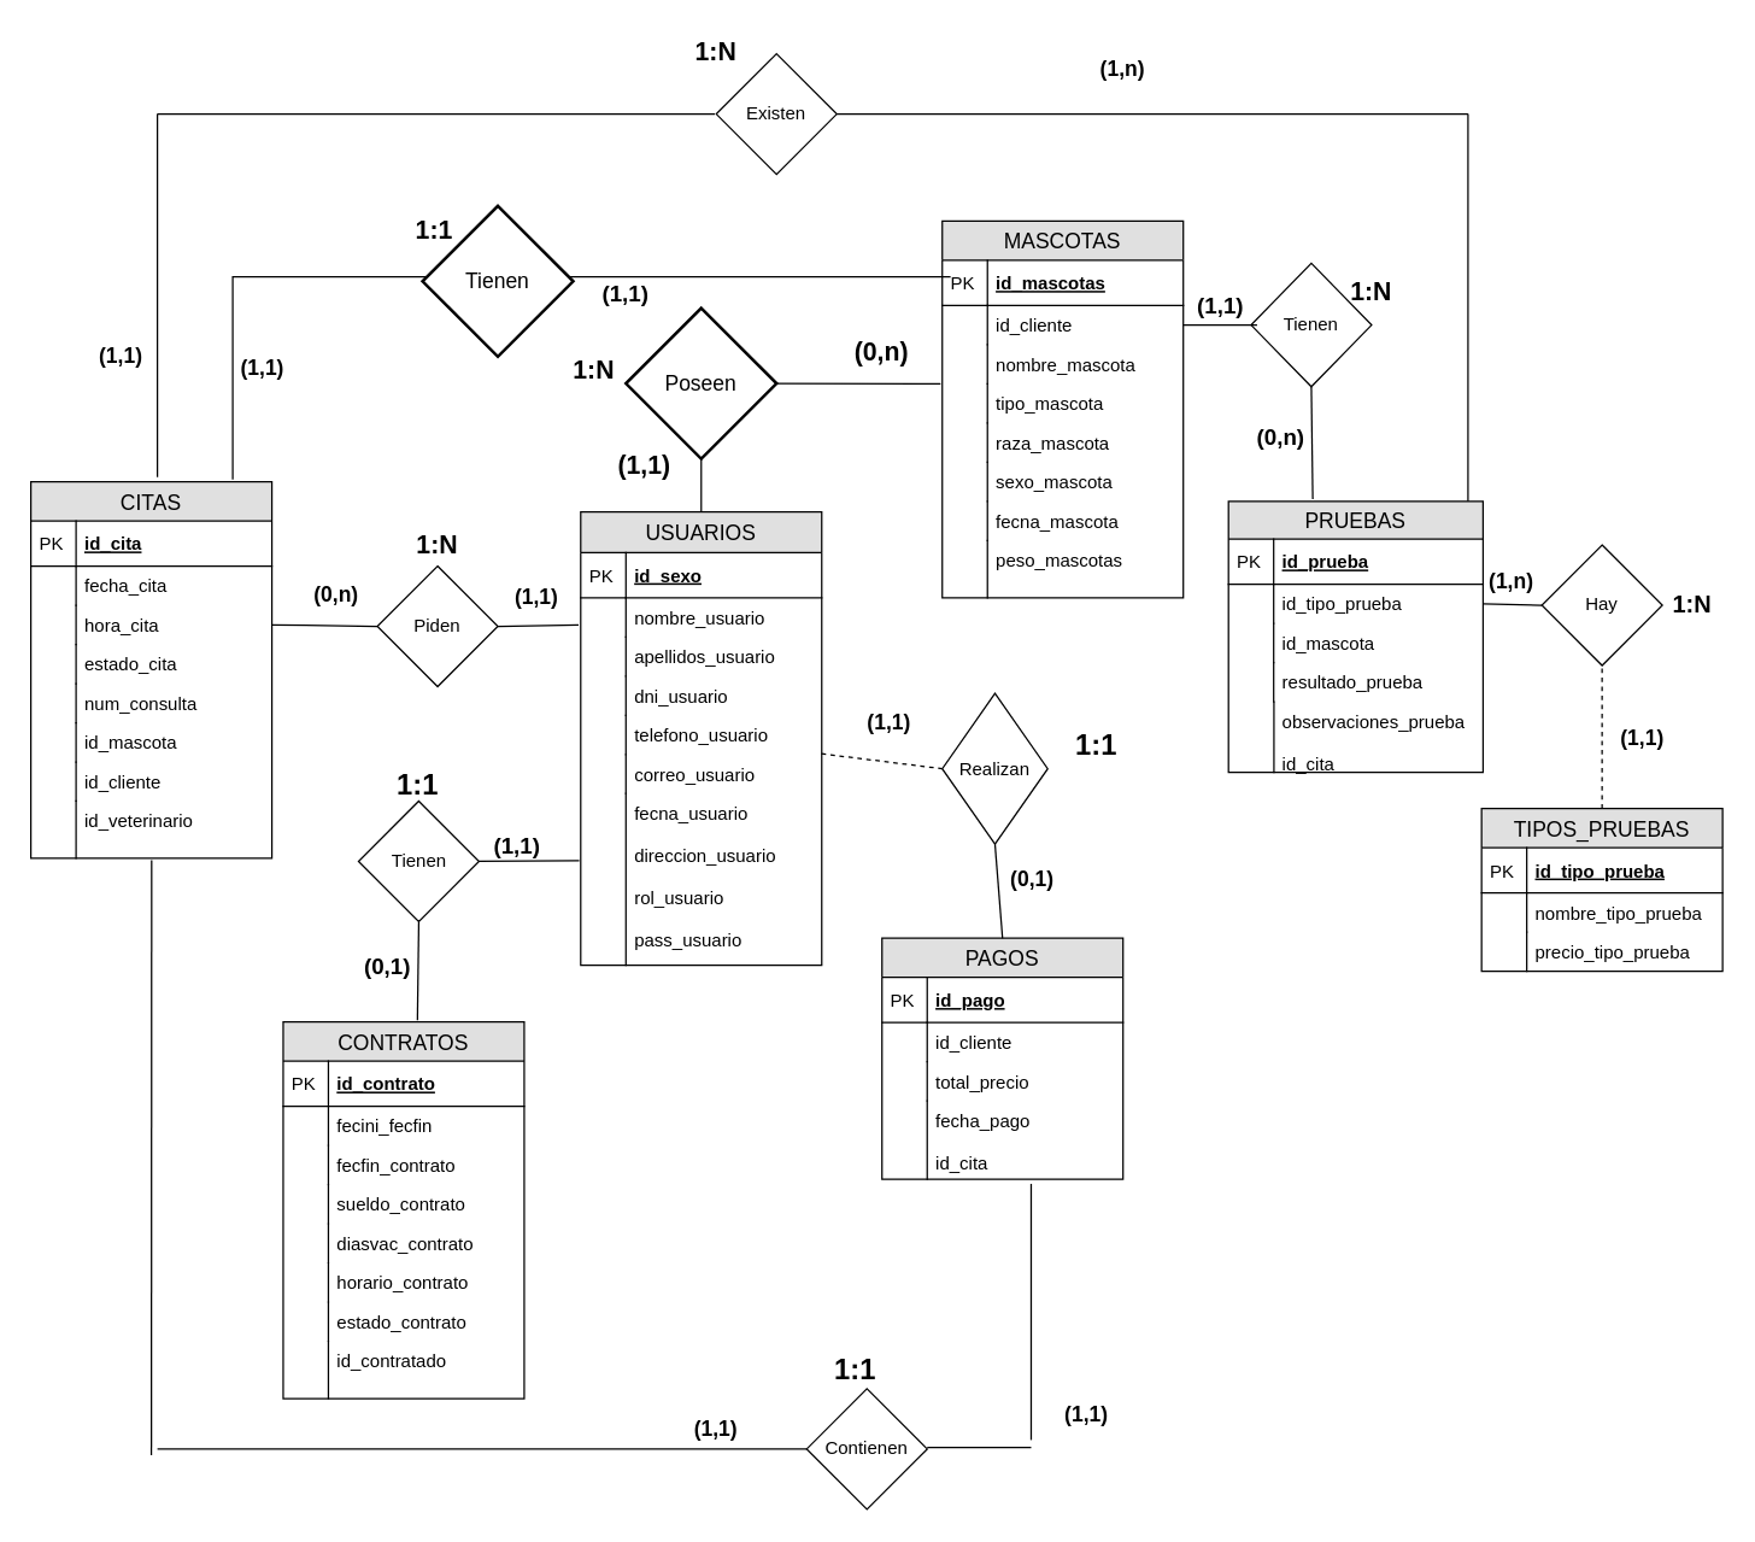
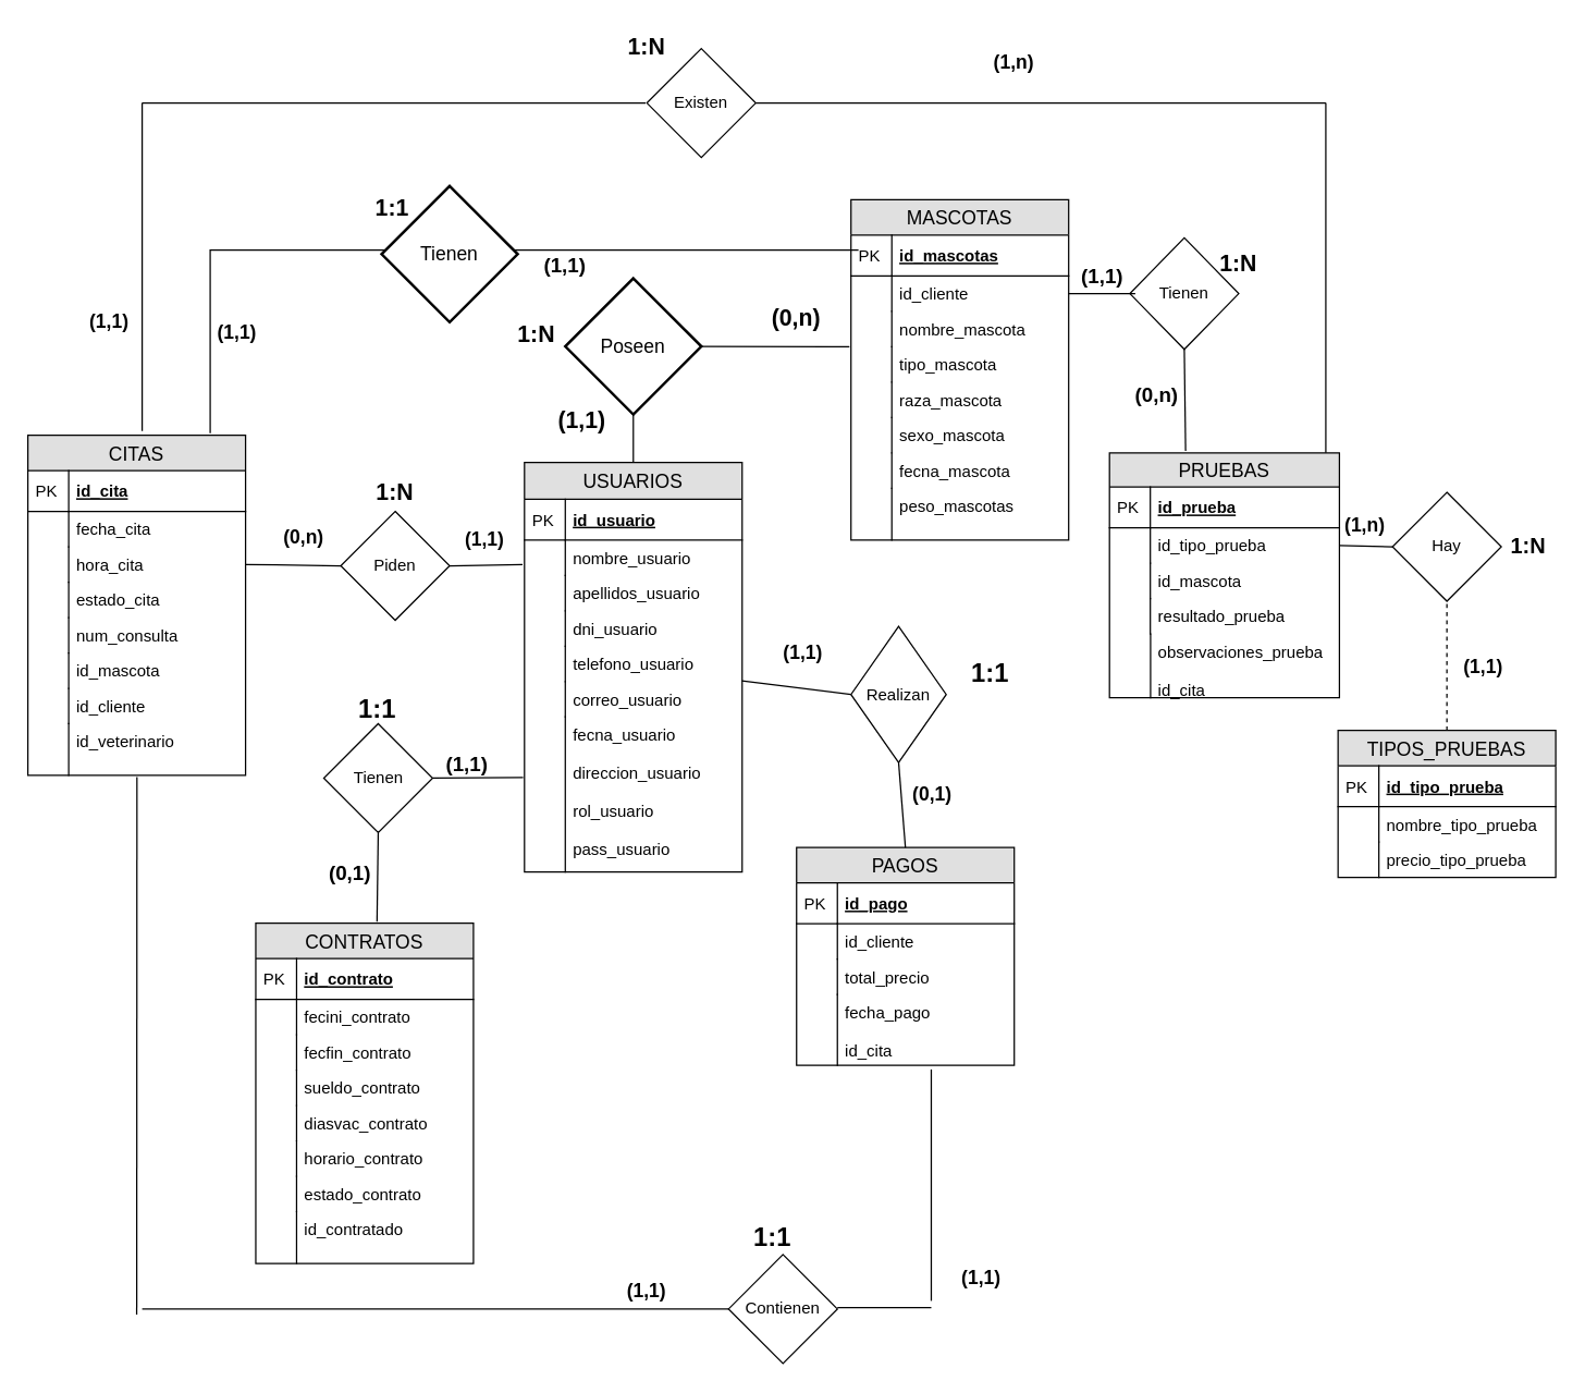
- <mxCell id="81" value="id_sexo" style="shape=partialRectangle;top=0;left=0;right=0;bottom=1;align=left;verticalAlign=middle;fillColor=none;spacingLeft=34;spacingRight=4;overflow=hidden;rotatable=0;points=[[0,0.5],[1,0.5]];portConstraint=eastwest;dropTarget=0;fontStyle=5;fontSize=12;" parent="80" vertex="1"><mxGeometry y="27" width="160" height="30" as="geometry" /></mxCell>
+ <mxCell id="81" value="id_usuario" style="shape=partialRectangle;top=0;left=0;right=0;bottom=1;align=left;verticalAlign=middle;fillColor=none;spacingLeft=34;spacingRight=4;overflow=hidden;rotatable=0;points=[[0,0.5],[1,0.5]];portConstraint=eastwest;dropTarget=0;fontStyle=5;fontSize=12;" parent="80" vertex="1"><mxGeometry y="27" width="160" height="30" as="geometry" /></mxCell>
- <mxCell id="104" value="" style="endArrow=none;html=1;entryX=0;entryY=0.5;entryDx=0;entryDy=0;exitX=0.999;exitY=-0.017;exitDx=0;exitDy=0;exitPerimeter=0;dashed=1;" parent="1" source="91" target="103" edge="1"><mxGeometry width="50" height="50" relative="1" as="geometry"><mxPoint x="550" y="499.5" as="sourcePoint" /><mxPoint x="190" y="312.5" as="targetPoint" /></mxGeometry></mxCell>
+ <mxCell id="104" value="" style="endArrow=none;html=1;entryX=0;entryY=0.5;entryDx=0;entryDy=0;exitX=0.999;exitY=-0.017;exitDx=0;exitDy=0;exitPerimeter=0;" parent="1" source="91" target="103" edge="1"><mxGeometry width="50" height="50" relative="1" as="geometry"><mxPoint x="550" y="499.5" as="sourcePoint" /><mxPoint x="190" y="312.5" as="targetPoint" /></mxGeometry></mxCell>
- <mxCell id="22" value="fecini_fecfin" style="shape=partialRectangle;top=0;left=0;right=0;bottom=0;align=left;verticalAlign=top;fillColor=none;spacingLeft=34;spacingRight=4;overflow=hidden;rotatable=0;points=[[0,0.5],[1,0.5]];portConstraint=eastwest;dropTarget=0;fontSize=12;" parent="19" vertex="1"><mxGeometry y="56" width="160" height="26" as="geometry" /></mxCell>
+ <mxCell id="22" value="fecini_contrato" style="shape=partialRectangle;top=0;left=0;right=0;bottom=0;align=left;verticalAlign=top;fillColor=none;spacingLeft=34;spacingRight=4;overflow=hidden;rotatable=0;points=[[0,0.5],[1,0.5]];portConstraint=eastwest;dropTarget=0;fontSize=12;" parent="19" vertex="1"><mxGeometry y="56" width="160" height="26" as="geometry" /></mxCell>
